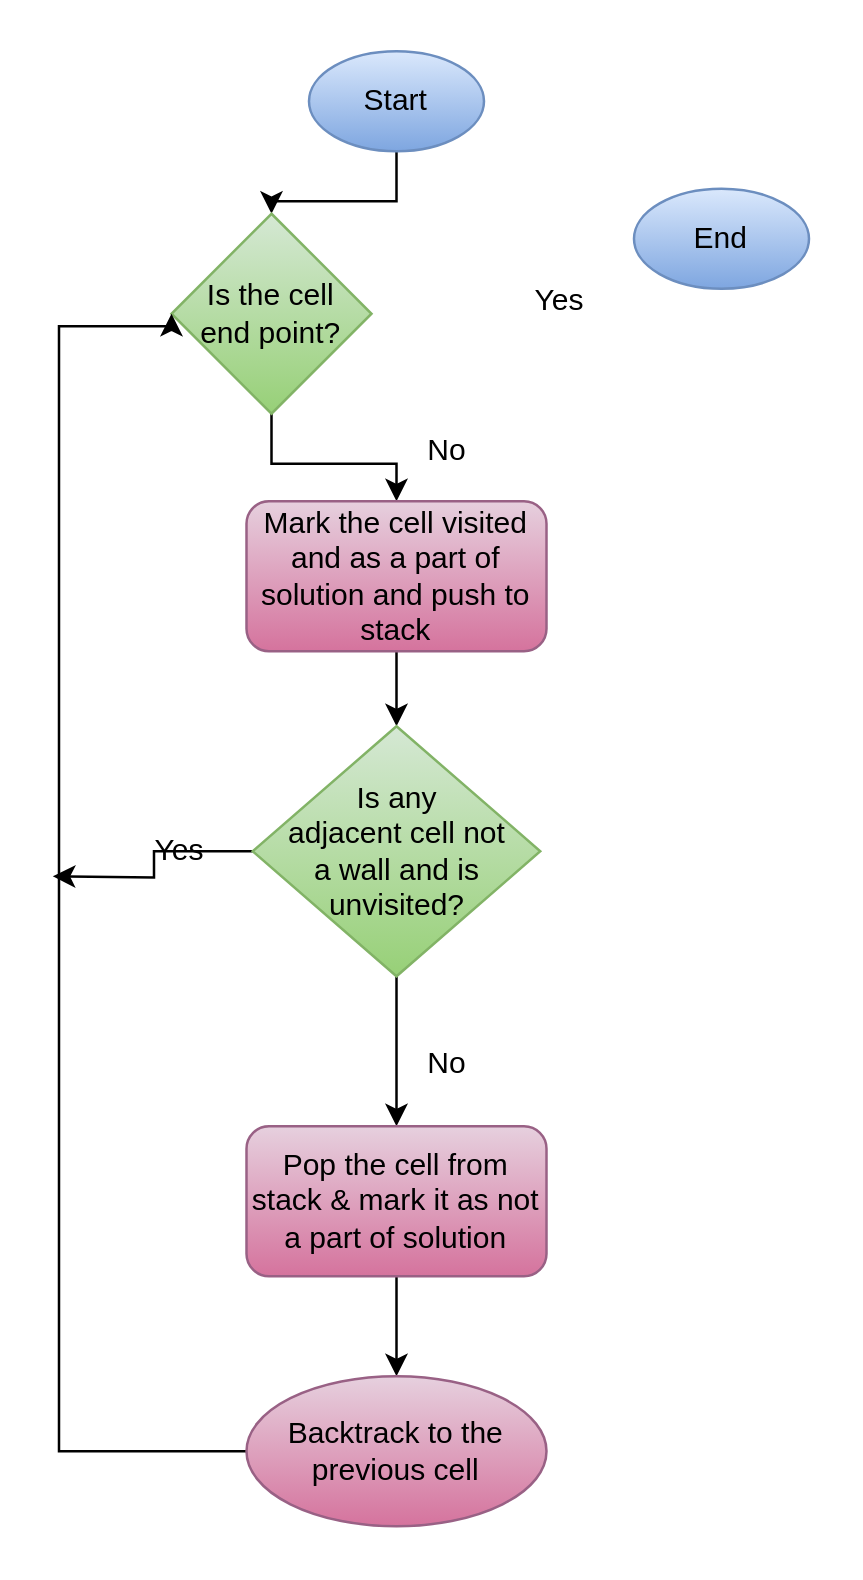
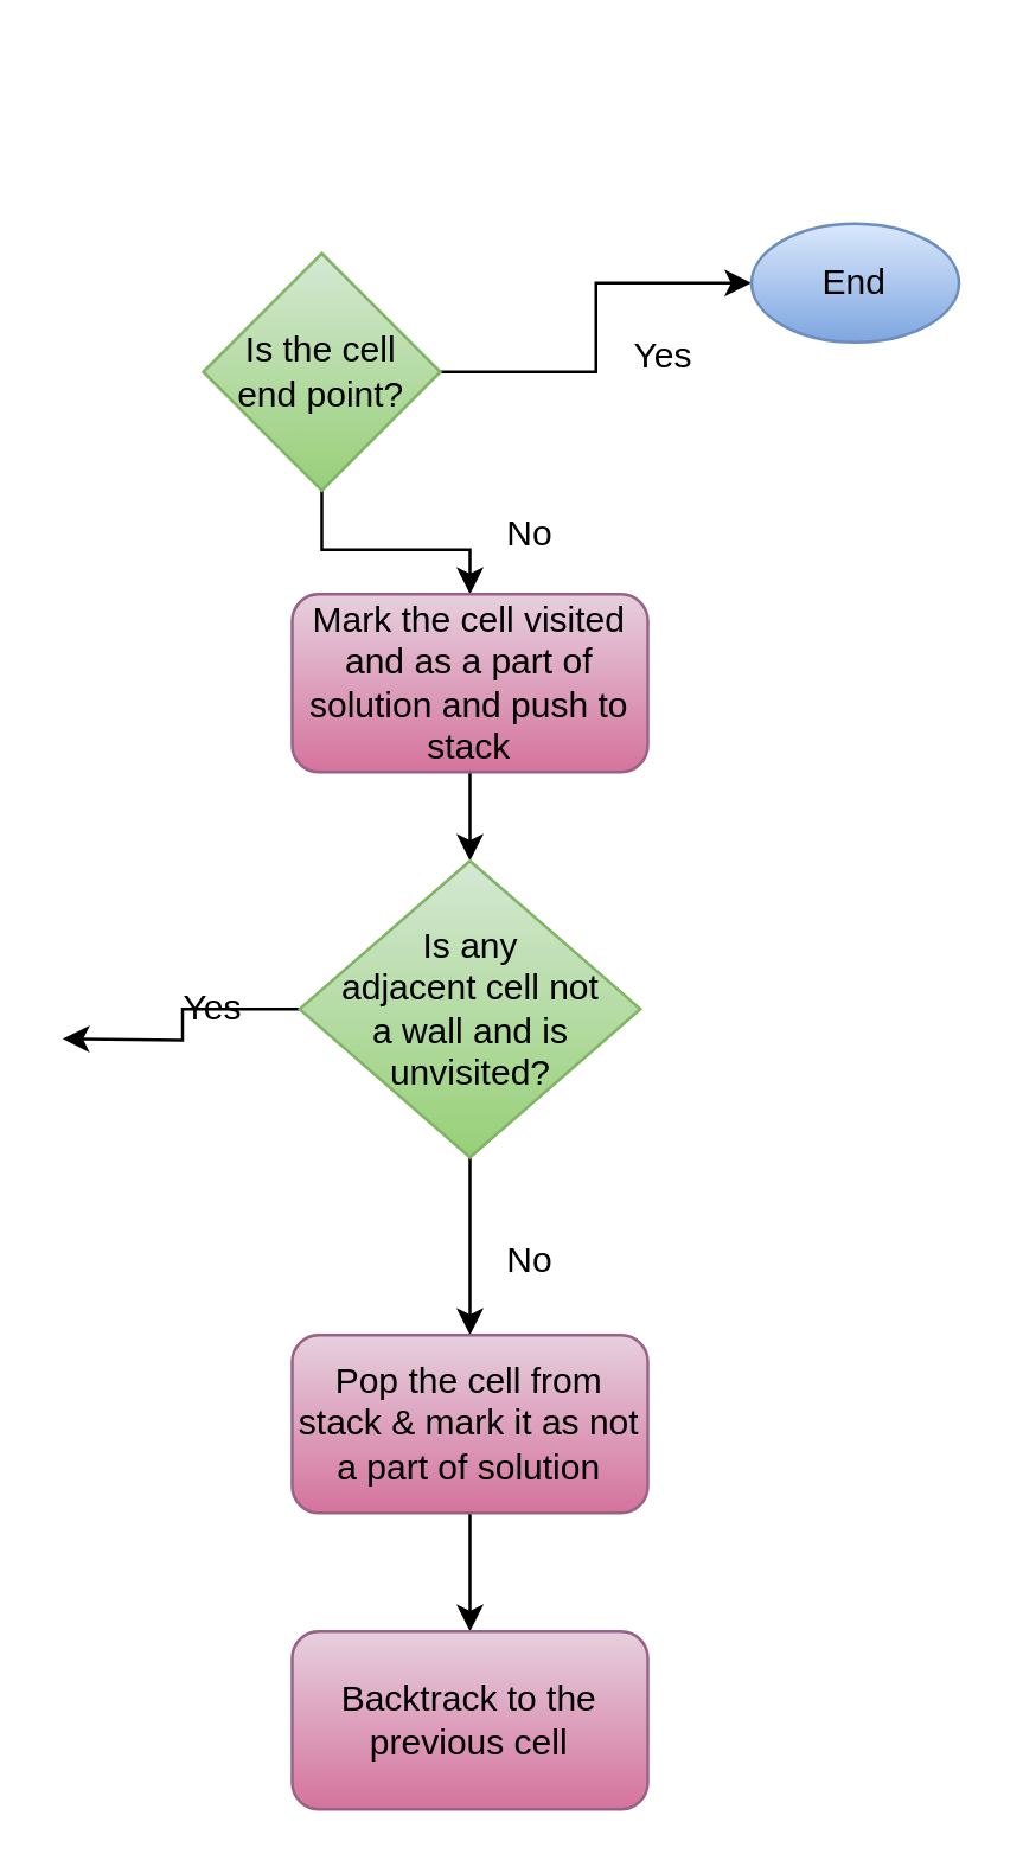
- <mxCell id="3" value="Start" style="ellipse;whiteSpace=wrap;html=1;gradientColor=#7ea6e0;fillColor=#dae8fc;strokeColor=#6c8ebf;" parent="1" vertex="1"><mxGeometry x="123" y="20" width="70" height="40" as="geometry" /></mxCell>
- <mxCell id="2" value="" style="edgeStyle=orthogonalEdgeStyle;rounded=0;orthogonalLoop=1;jettySize=auto;html=1;fillColor=none;" parent="1" source="3" target="6" edge="1"><mxGeometry relative="1" as="geometry" /></mxCell>
+ <mxCell id="4" value="" style="edgeStyle=orthogonalEdgeStyle;rounded=0;orthogonalLoop=1;jettySize=auto;html=1;fillColor=none;" parent="1" source="6" target="7" edge="1"><mxGeometry relative="1" as="geometry" /></mxCell>
- <mxCell id="18" value="" style="edgeStyle=orthogonalEdgeStyle;rounded=0;orthogonalLoop=1;jettySize=auto;html=1;fillColor=none;entryX=0;entryY=0.5;entryDx=0;entryDy=0;" parent="1" source="19" target="6" edge="1"><mxGeometry relative="1" as="geometry"><mxPoint x="-17" y="80" as="targetPoint" /><Array as="points"><mxPoint x="23" y="580" /><mxPoint x="23" y="130" /></Array></mxGeometry></mxCell>
- <mxCell id="19" value="Backtrack to the previous cell" style="ellipse;whiteSpace=wrap;html=1;gradientColor=#d5739d;fillColor=#e6d0de;strokeColor=#996185;" parent="1" vertex="1"><mxGeometry x="98" y="550" width="120" height="60" as="geometry" /></mxCell>
+ <mxCell id="19" value="Backtrack to the previous cell" style="rounded=1;whiteSpace=wrap;html=1;gradientColor=#d5739d;fillColor=#e6d0de;strokeColor=#996185;" parent="1" vertex="1"><mxGeometry x="98" y="550" width="120" height="60" as="geometry" /></mxCell>
